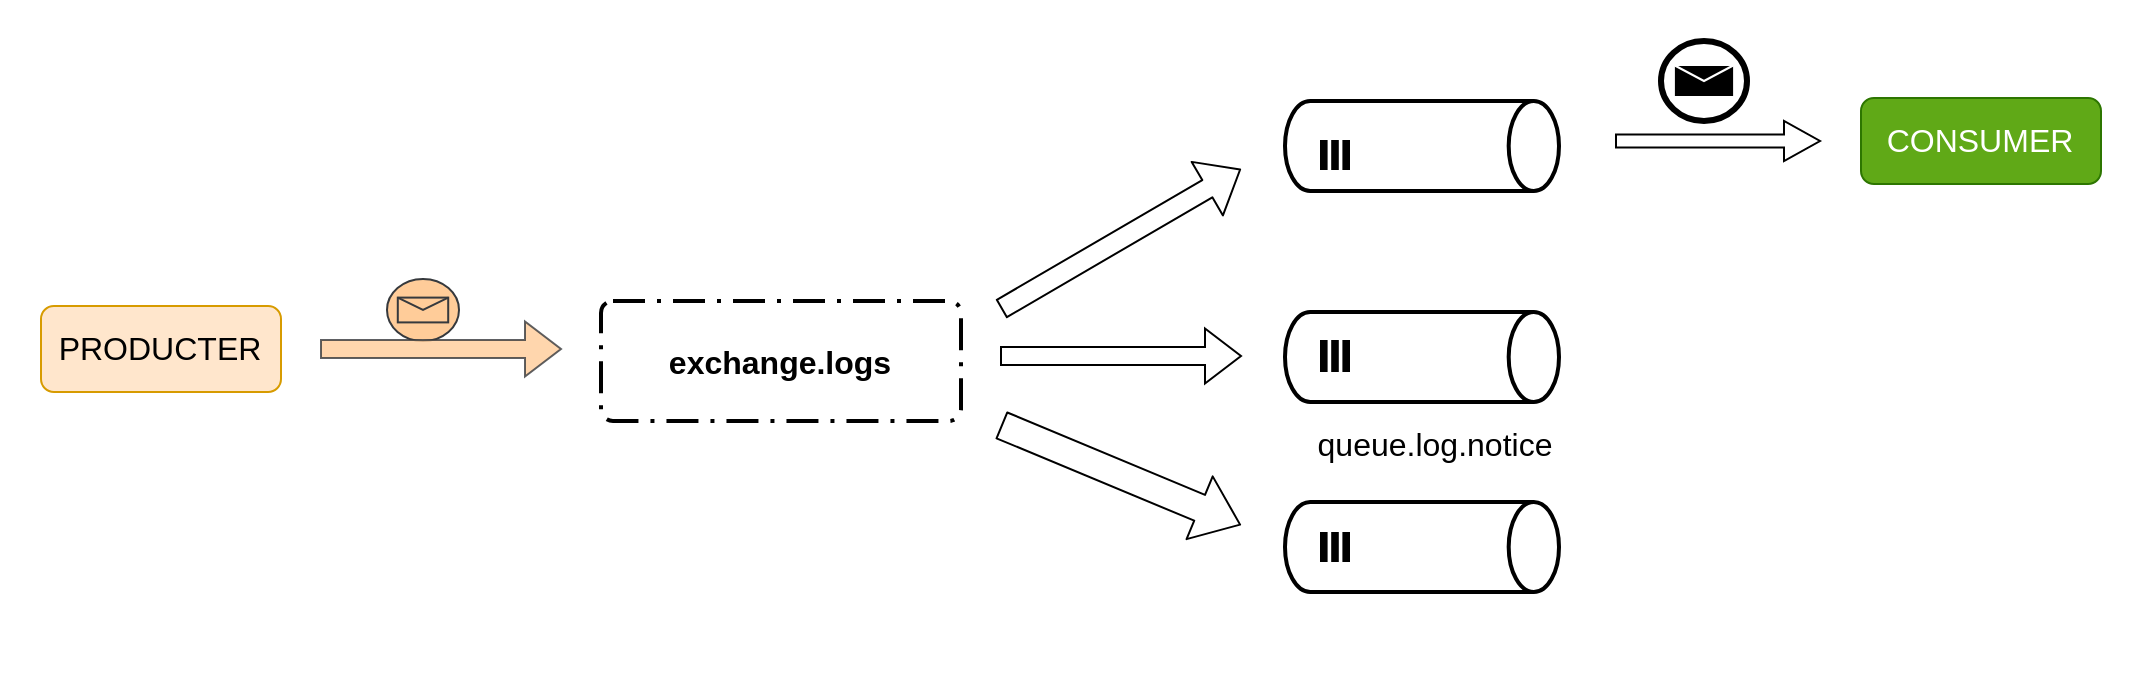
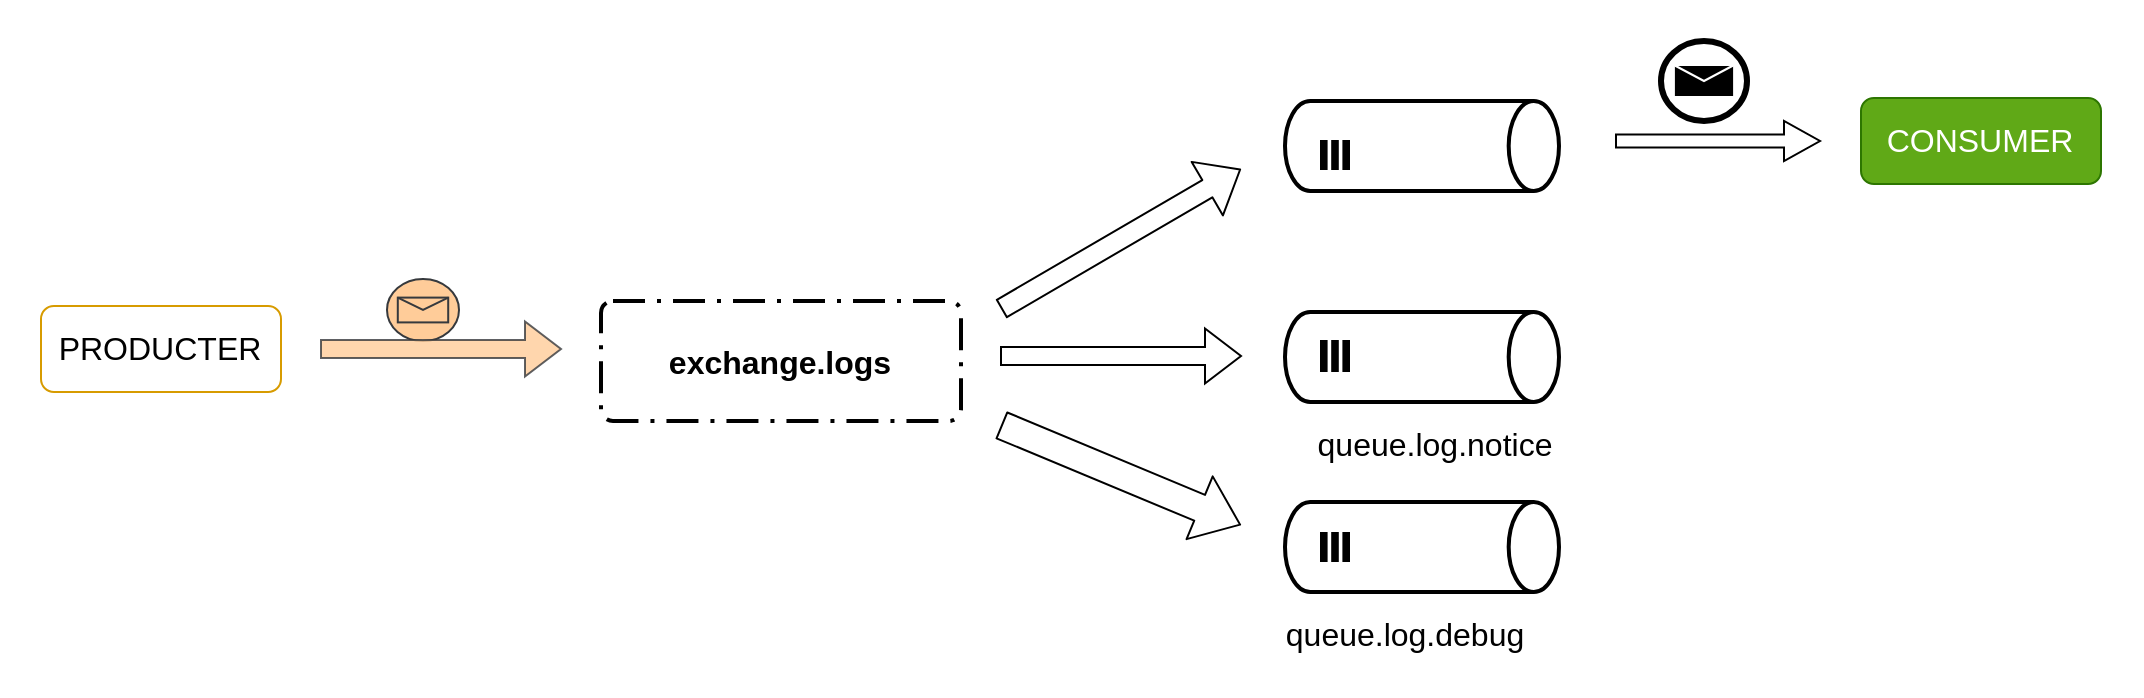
- <mxCell id="16" value="PRODUCTER" style="rounded=1;whiteSpace=wrap;html=1;fontSize=16;align=center;fillColor=#ffe6cc;strokeColor=#d79b00;" vertex="1" parent="1"><mxGeometry x="20" y="152.5" width="120" height="43" as="geometry" /></mxCell>
+ <mxCell id="16" value="PRODUCTER" style="rounded=1;whiteSpace=wrap;html=1;fontSize=16;align=center;fillColor=#ffffff;strokeColor=#d79b00;" vertex="1" parent="1"><mxGeometry x="20" y="152.5" width="120" height="43" as="geometry" /></mxCell>
+ <mxCell id="10" value="queue.log.debug" style="text;html=1;align=center;verticalAlign=middle;resizable=0;points=[];;autosize=1;fontSize=16;" vertex="1" parent="1"><mxGeometry x="637" y="306.5" width="130" height="20" as="geometry" /></mxCell>
